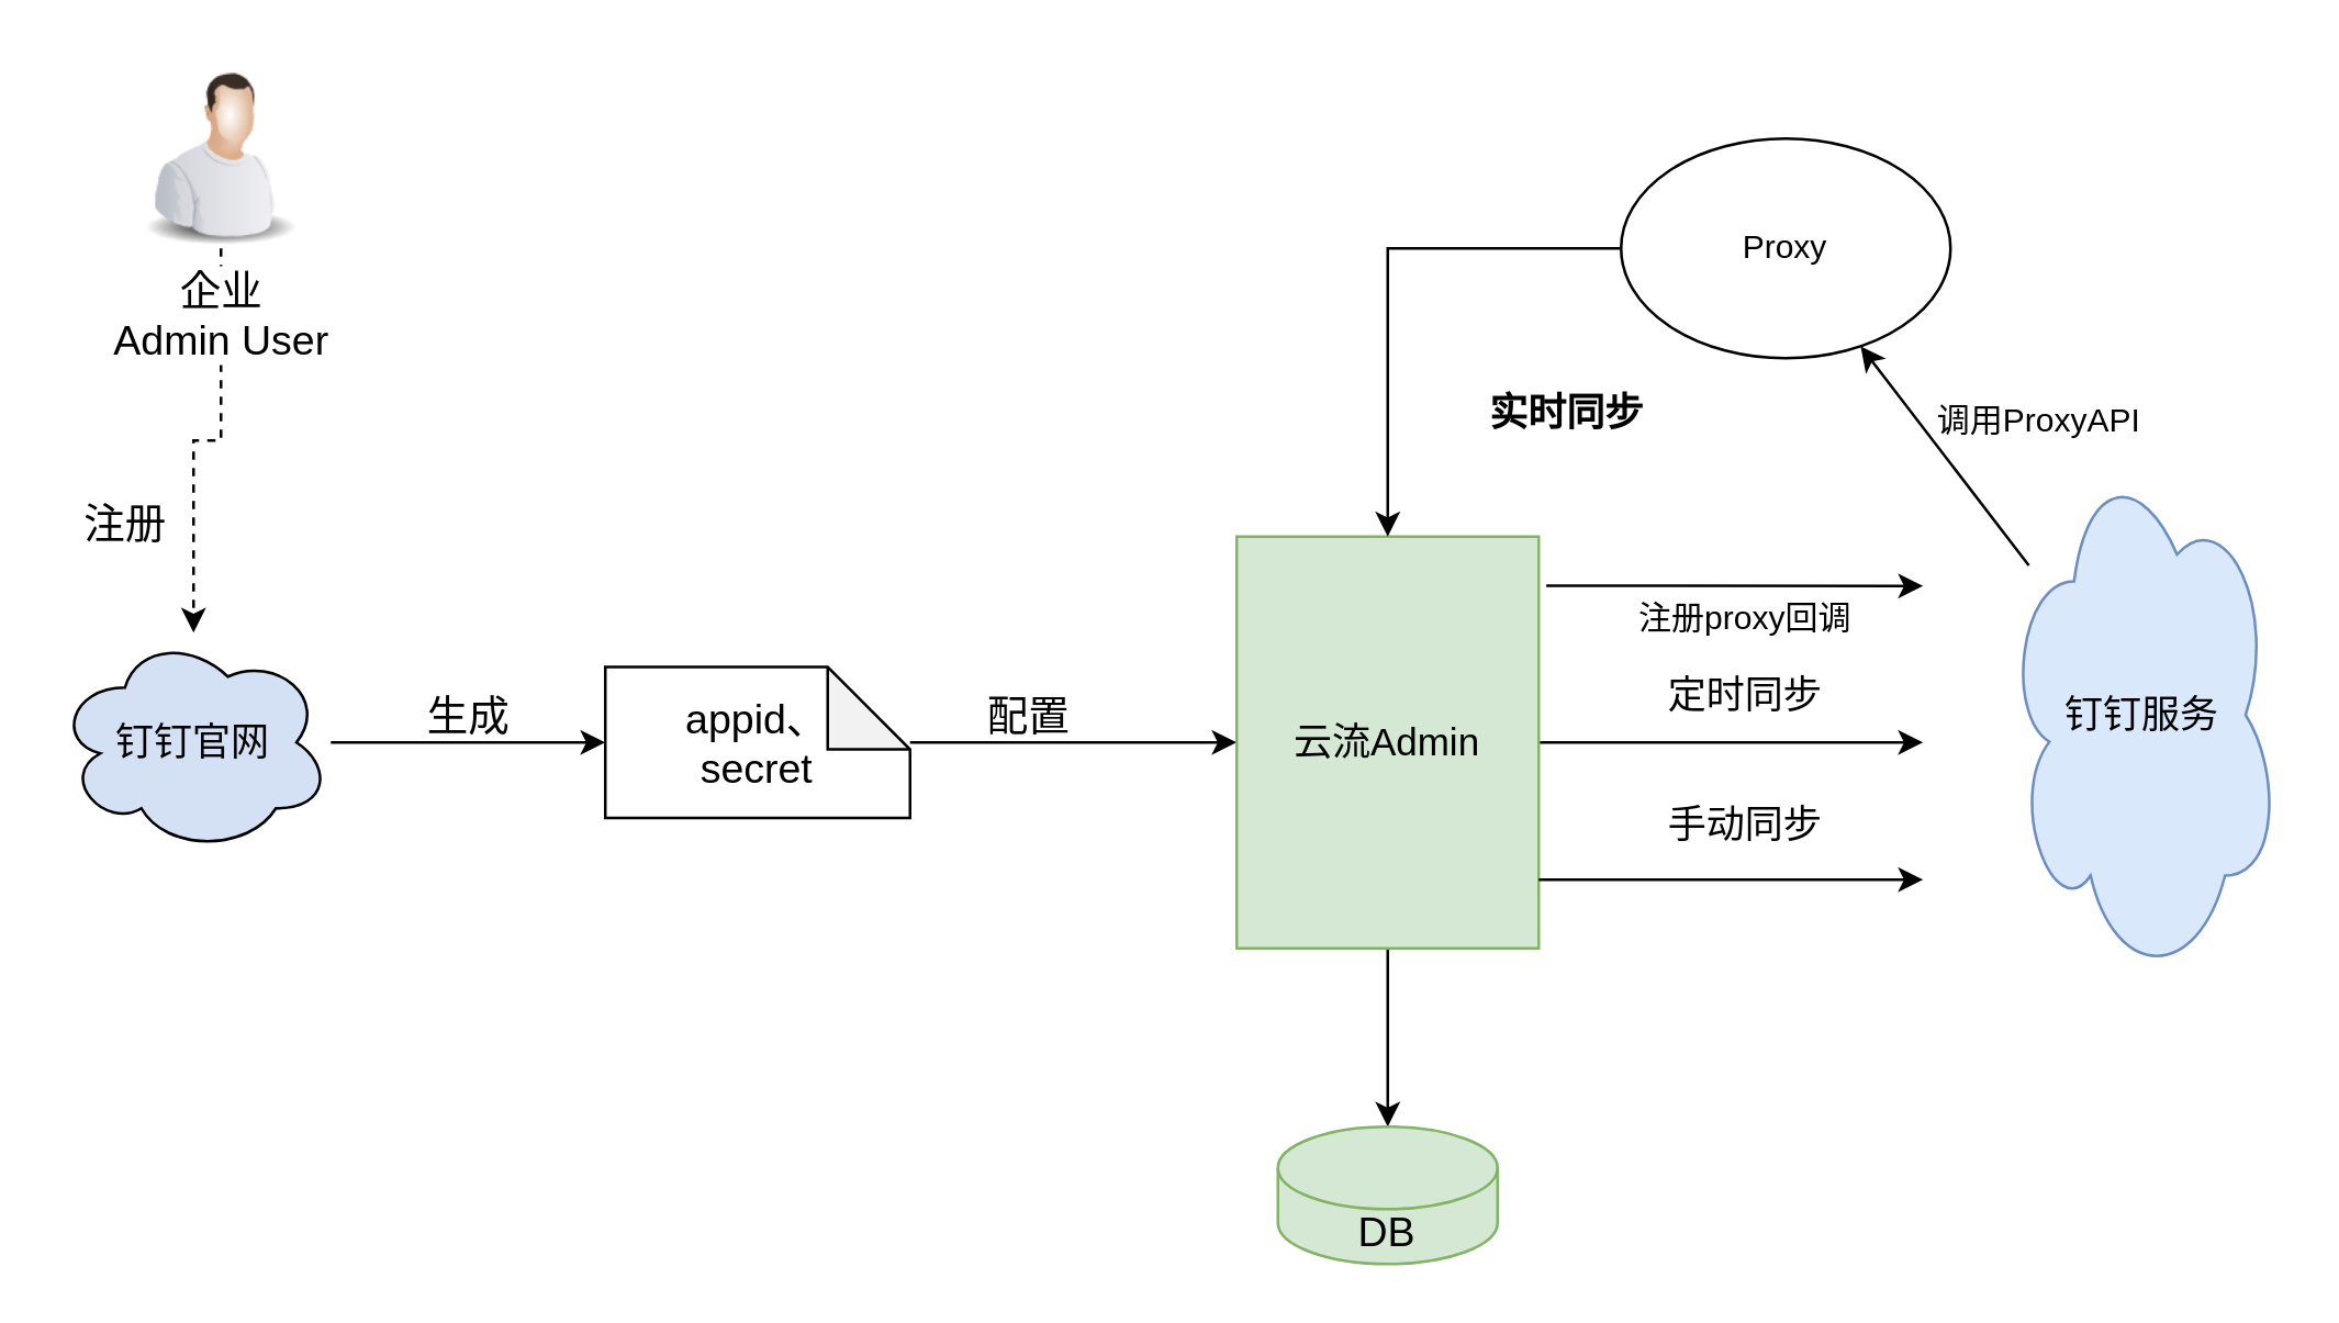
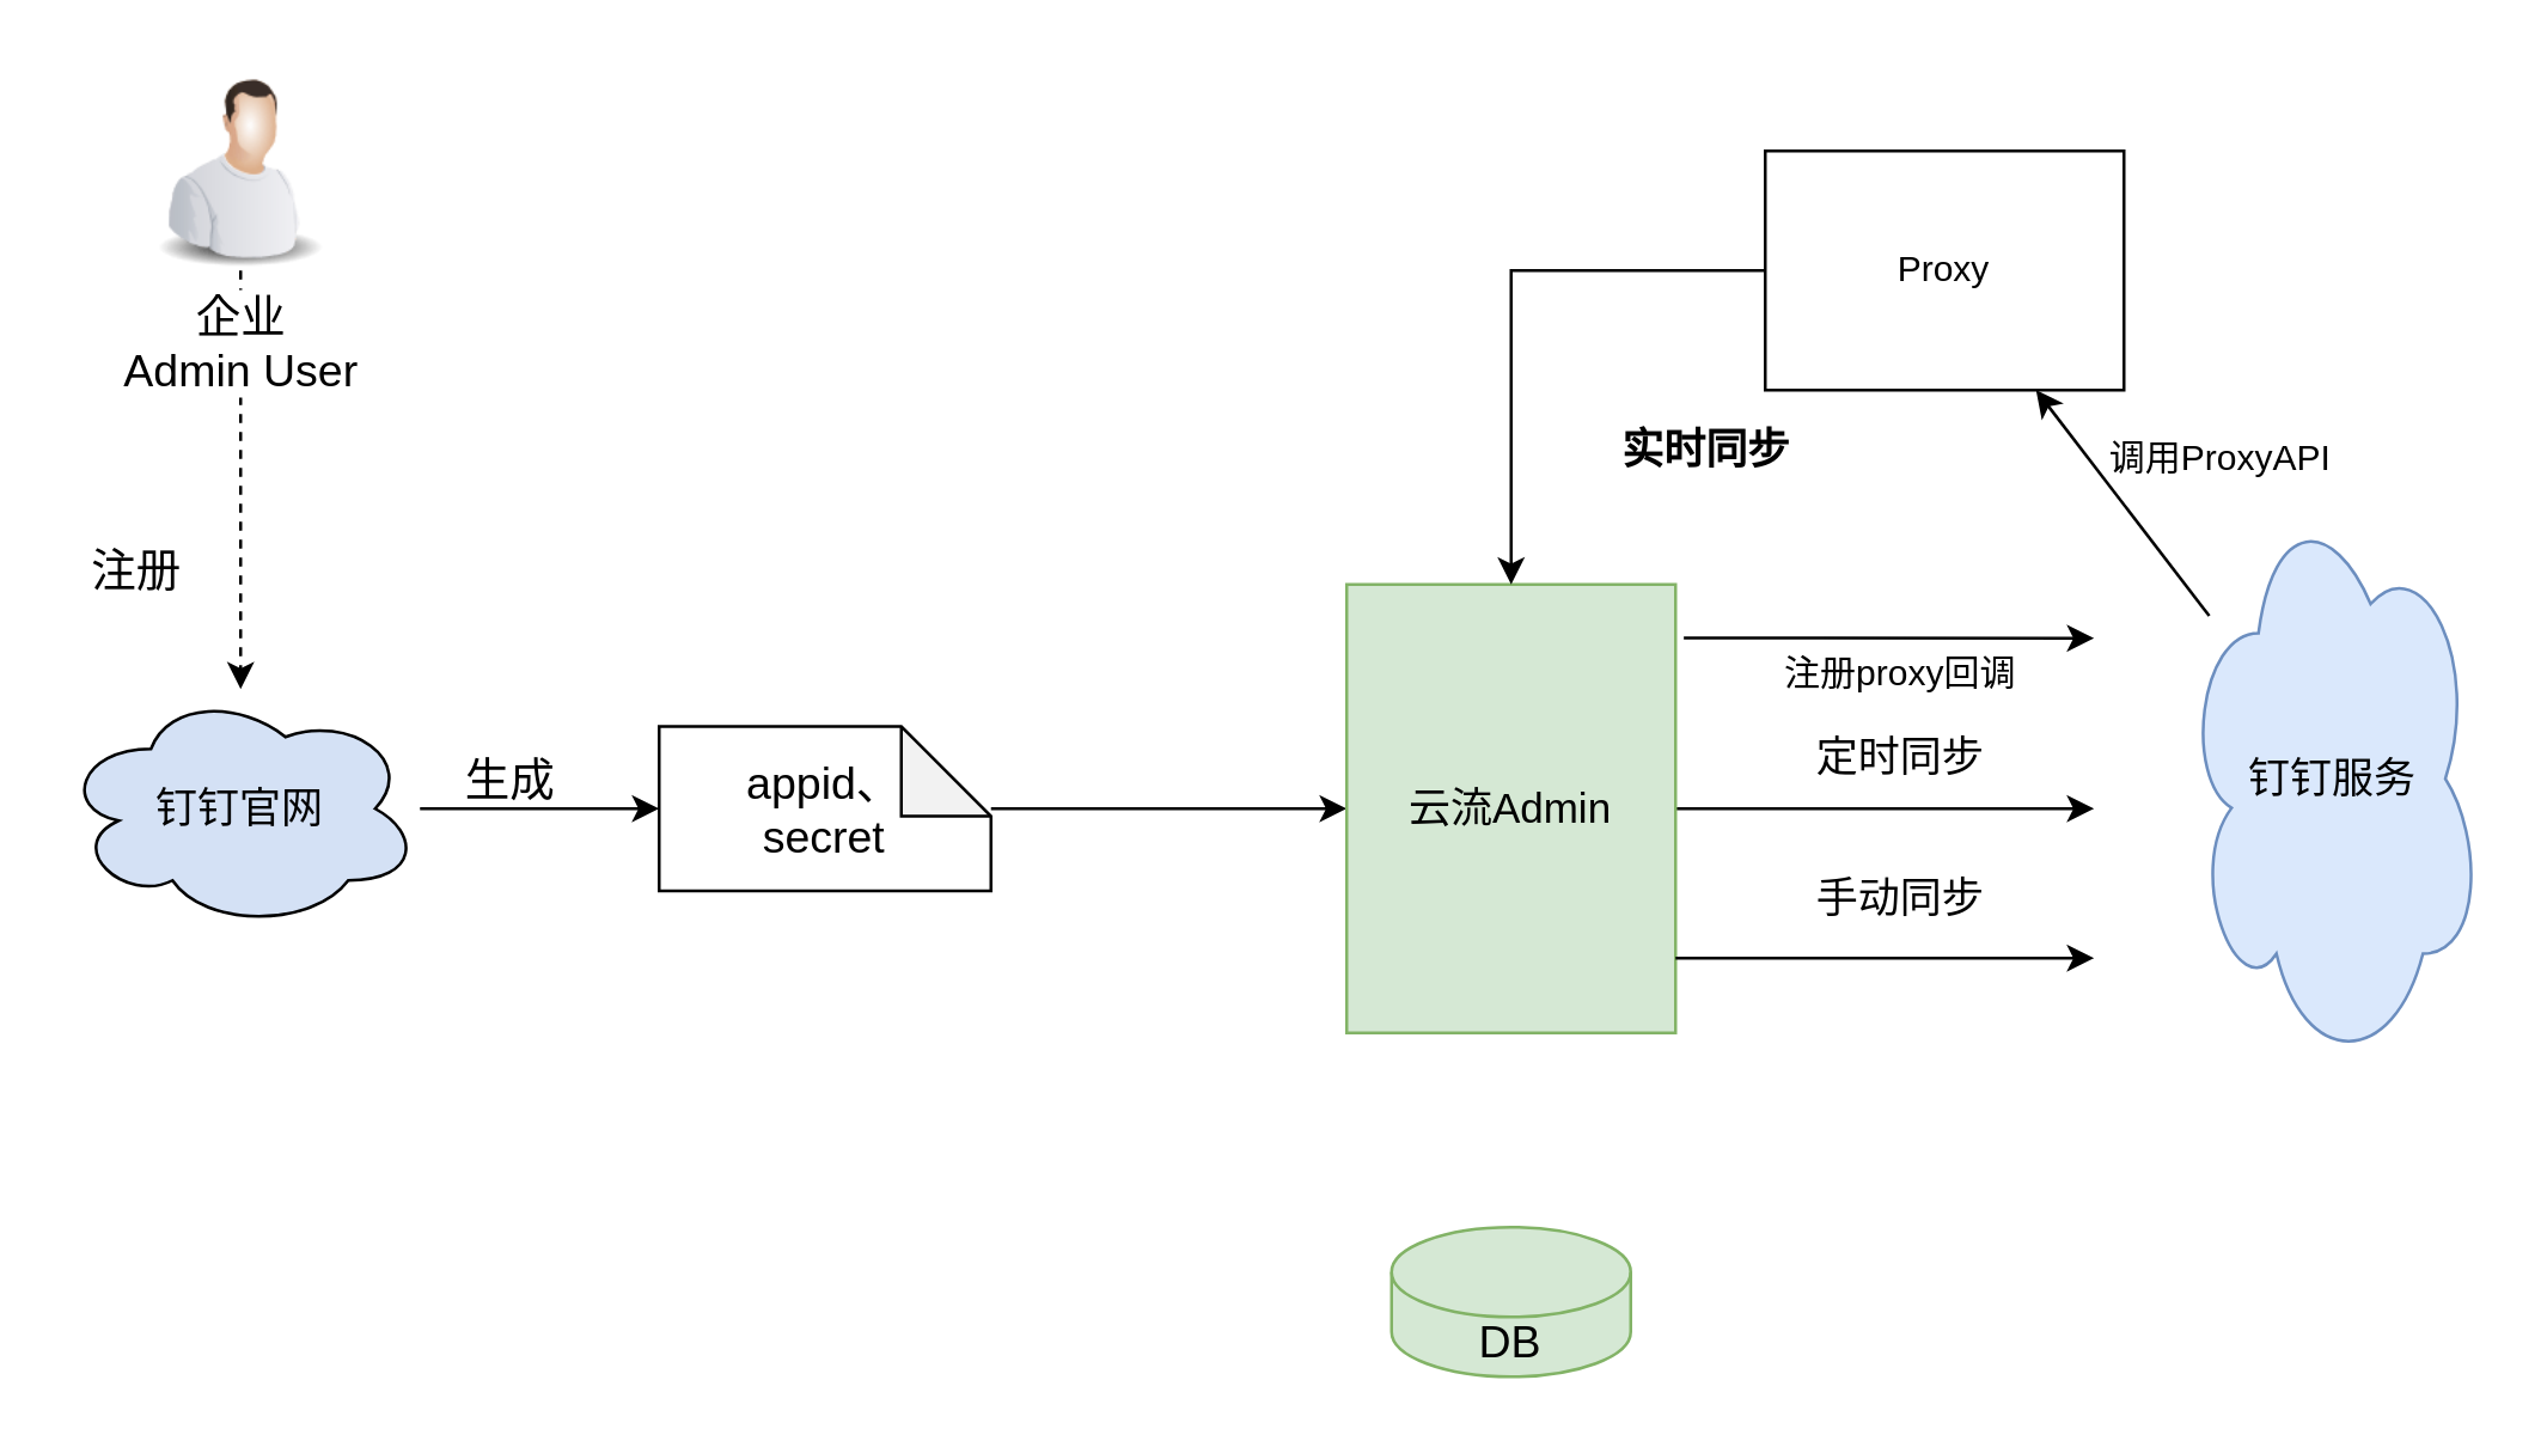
- <mxCell id="19" value="Proxy" style="ellipse;whiteSpace=wrap;html=1;" parent="1" vertex="1"><mxGeometry x="590" y="50" width="120" height="80" as="geometry" /></mxCell>
+ <mxCell id="19" value="Proxy" style="whiteSpace=wrap;html=1;rounded=0;" parent="1" vertex="1"><mxGeometry x="590" y="50" width="120" height="80" as="geometry" /></mxCell>
- <mxCell id="15" value="配置" style="text;html=1;align=center;verticalAlign=middle;resizable=0;points=[];autosize=1;fontSize=15;" parent="1" vertex="1"><mxGeometry x="349" y="250" width="50" height="20" as="geometry" /></mxCell>
- <mxCell id="3" value="钉钉官网" style="ellipse;shape=cloud;whiteSpace=wrap;html=1;fontSize=14;fillColor=#D4E1F5;" parent="1" vertex="1"><mxGeometry x="20" y="230" width="100" height="80" as="geometry" /></mxCell>
+ <mxCell id="3" value="钉钉官网" style="ellipse;shape=cloud;whiteSpace=wrap;html=1;fontSize=14;fillColor=#D4E1F5;" parent="1" vertex="1"><mxGeometry x="20" y="230" width="120" height="80" as="geometry" /></mxCell>
- <mxCell id="6" value="" style="edgeStyle=orthogonalEdgeStyle;rounded=0;orthogonalLoop=1;jettySize=auto;html=1;" parent="1" source="8" target="9" edge="1"><mxGeometry relative="1" as="geometry" /></mxCell>
